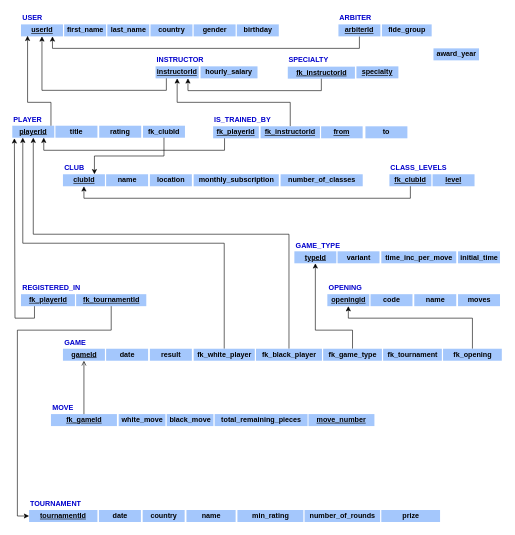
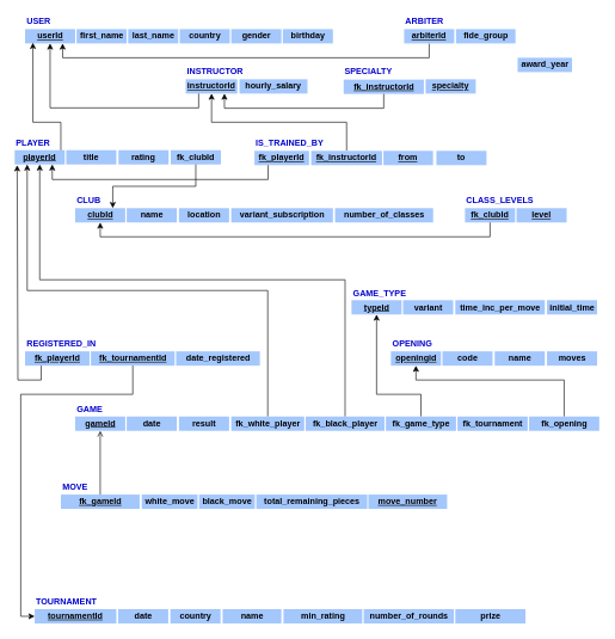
- <mxCell id="41" value="&lt;span&gt;monthly_subscription&lt;/span&gt;" style="text;html=1;strokeColor=none;fillColor=#A4C7FC;align=center;verticalAlign=middle;whiteSpace=wrap;rounded=0;fontStyle=1;labelBorderColor=none;" parent="36" vertex="1"><mxGeometry x="218" y="20" width="142" height="20" as="geometry" /></mxCell>
+ <mxCell id="41" value="&lt;span&gt;variant_subscription&lt;/span&gt;" style="text;html=1;strokeColor=none;fillColor=#A4C7FC;align=center;verticalAlign=middle;whiteSpace=wrap;rounded=0;fontStyle=1;labelBorderColor=none;" parent="36" vertex="1"><mxGeometry x="218" y="20" width="142" height="20" as="geometry" /></mxCell>
+ <mxCell id="79" value="&lt;span&gt;date_registered&lt;/span&gt;" style="text;html=1;strokeColor=none;fillColor=#A4C7FC;align=center;verticalAlign=middle;whiteSpace=wrap;rounded=0;fontStyle=1;labelBorderColor=none;" parent="76" vertex="1"><mxGeometry x="201" y="20" width="117" height="20" as="geometry" /></mxCell>
